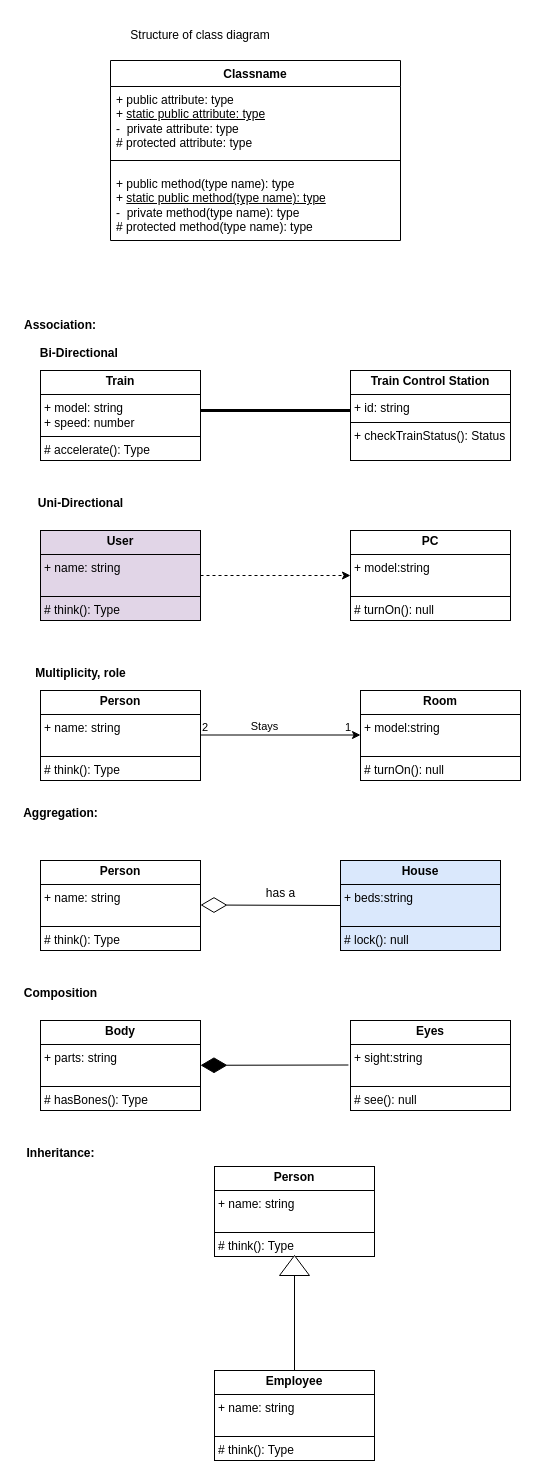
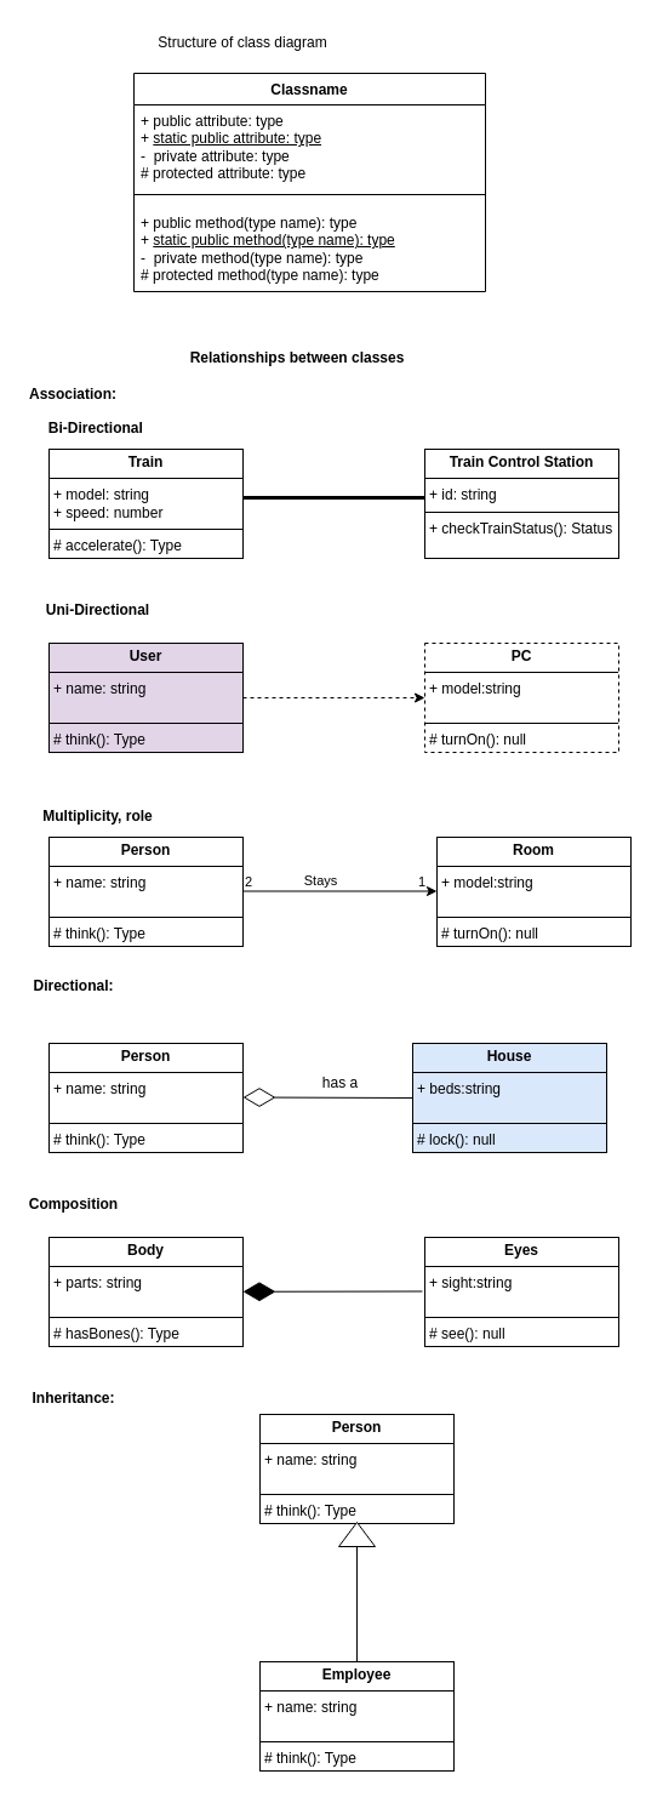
+ <mxCell id="7" value="&lt;b&gt;Relationships between classes&lt;/b&gt;" style="text;html=1;align=center;verticalAlign=middle;whiteSpace=wrap;rounded=0;" parent="1" vertex="1"><mxGeometry x="110" y="280" width="270" height="30" as="geometry" /></mxCell>
- <mxCell id="16" value="&lt;p style=&quot;margin:0px;margin-top:4px;text-align:center;&quot;&gt;&lt;b&gt;PC&lt;/b&gt;&lt;/p&gt;&lt;hr size=&quot;1&quot; style=&quot;border-style:solid;&quot;&gt;&lt;p style=&quot;margin:0px;margin-left:4px;&quot;&gt;+ model:string&lt;/p&gt;&lt;p style=&quot;margin:0px;margin-left:4px;&quot;&gt;&lt;br&gt;&lt;/p&gt;&lt;hr size=&quot;1&quot; style=&quot;border-style:solid;&quot;&gt;&lt;p style=&quot;margin:0px;margin-left:4px;&quot;&gt;# turnOn(): null&lt;/p&gt;" style="verticalAlign=top;align=left;overflow=fill;html=1;whiteSpace=wrap;" parent="1" vertex="1"><mxGeometry x="350" y="530" width="160" height="90" as="geometry" /></mxCell>
+ <mxCell id="16" value="&lt;p style=&quot;margin:0px;margin-top:4px;text-align:center;&quot;&gt;&lt;b&gt;PC&lt;/b&gt;&lt;/p&gt;&lt;hr size=&quot;1&quot; style=&quot;border-style:solid;&quot;&gt;&lt;p style=&quot;margin:0px;margin-left:4px;&quot;&gt;+ model:string&lt;/p&gt;&lt;p style=&quot;margin:0px;margin-left:4px;&quot;&gt;&lt;br&gt;&lt;/p&gt;&lt;hr size=&quot;1&quot; style=&quot;border-style:solid;&quot;&gt;&lt;p style=&quot;margin:0px;margin-left:4px;&quot;&gt;# turnOn(): null&lt;/p&gt;" style="verticalAlign=top;align=left;overflow=fill;html=1;whiteSpace=wrap;dashed=1;" parent="1" vertex="1"><mxGeometry x="350" y="530" width="160" height="90" as="geometry" /></mxCell>
- <mxCell id="24" value="Aggregation:" style="text;align=center;fontStyle=1;verticalAlign=middle;spacingLeft=3;spacingRight=3;strokeColor=none;rotatable=0;points=[[0,0.5],[1,0.5]];portConstraint=eastwest;html=1;" parent="1" vertex="1"><mxGeometry x="20" y="800" width="80" height="26" as="geometry" /></mxCell>
+ <mxCell id="24" value="Directional:" style="text;align=center;fontStyle=1;verticalAlign=middle;spacingLeft=3;spacingRight=3;strokeColor=none;rotatable=0;points=[[0,0.5],[1,0.5]];portConstraint=eastwest;html=1;" parent="1" vertex="1"><mxGeometry x="20" y="800" width="80" height="26" as="geometry" /></mxCell>
